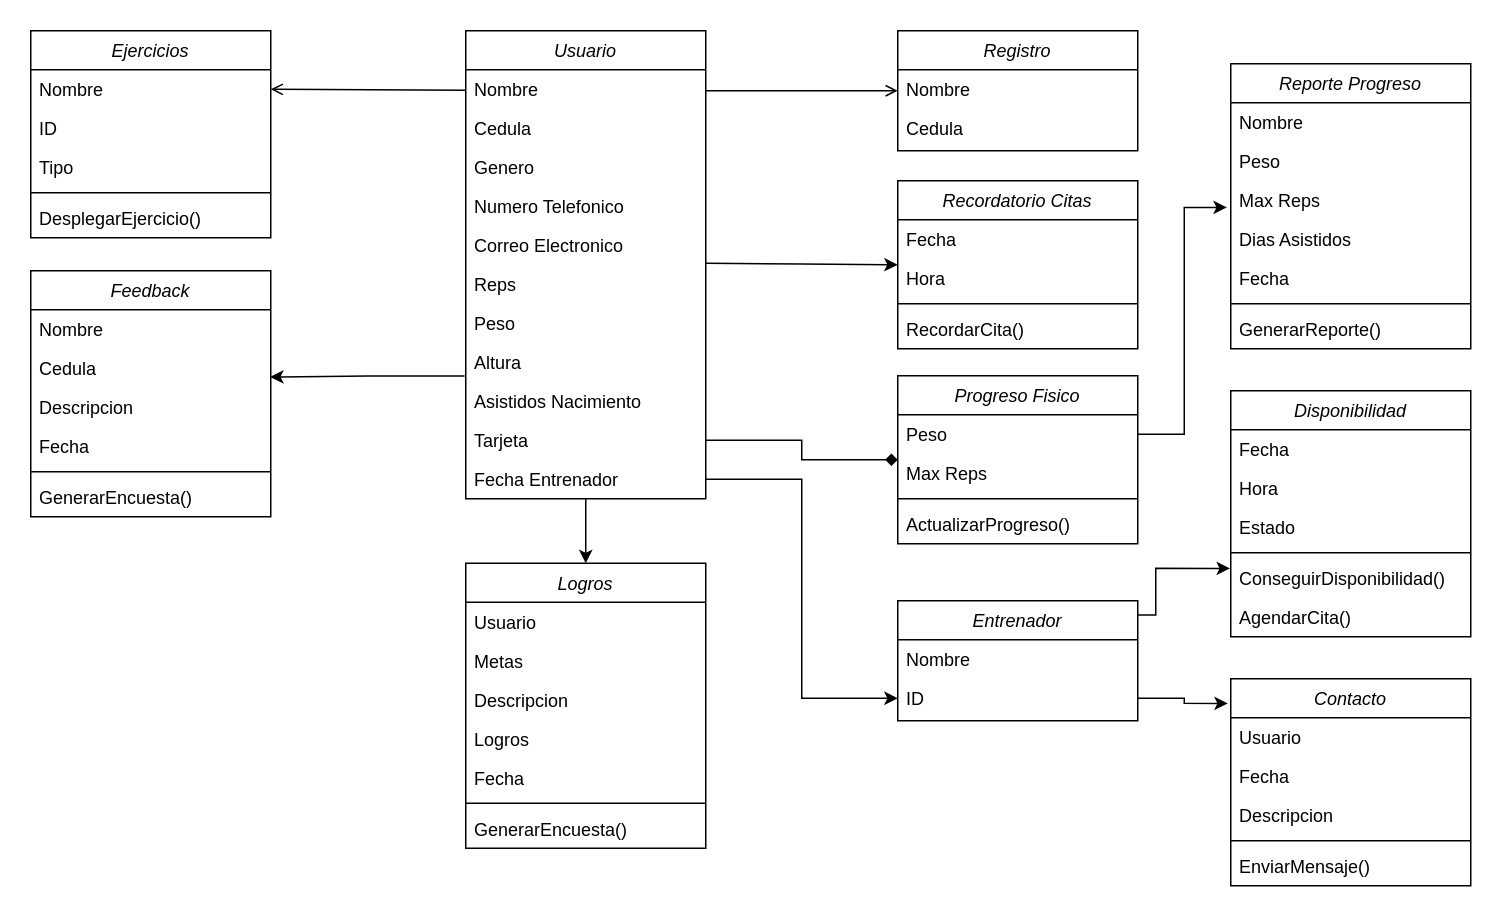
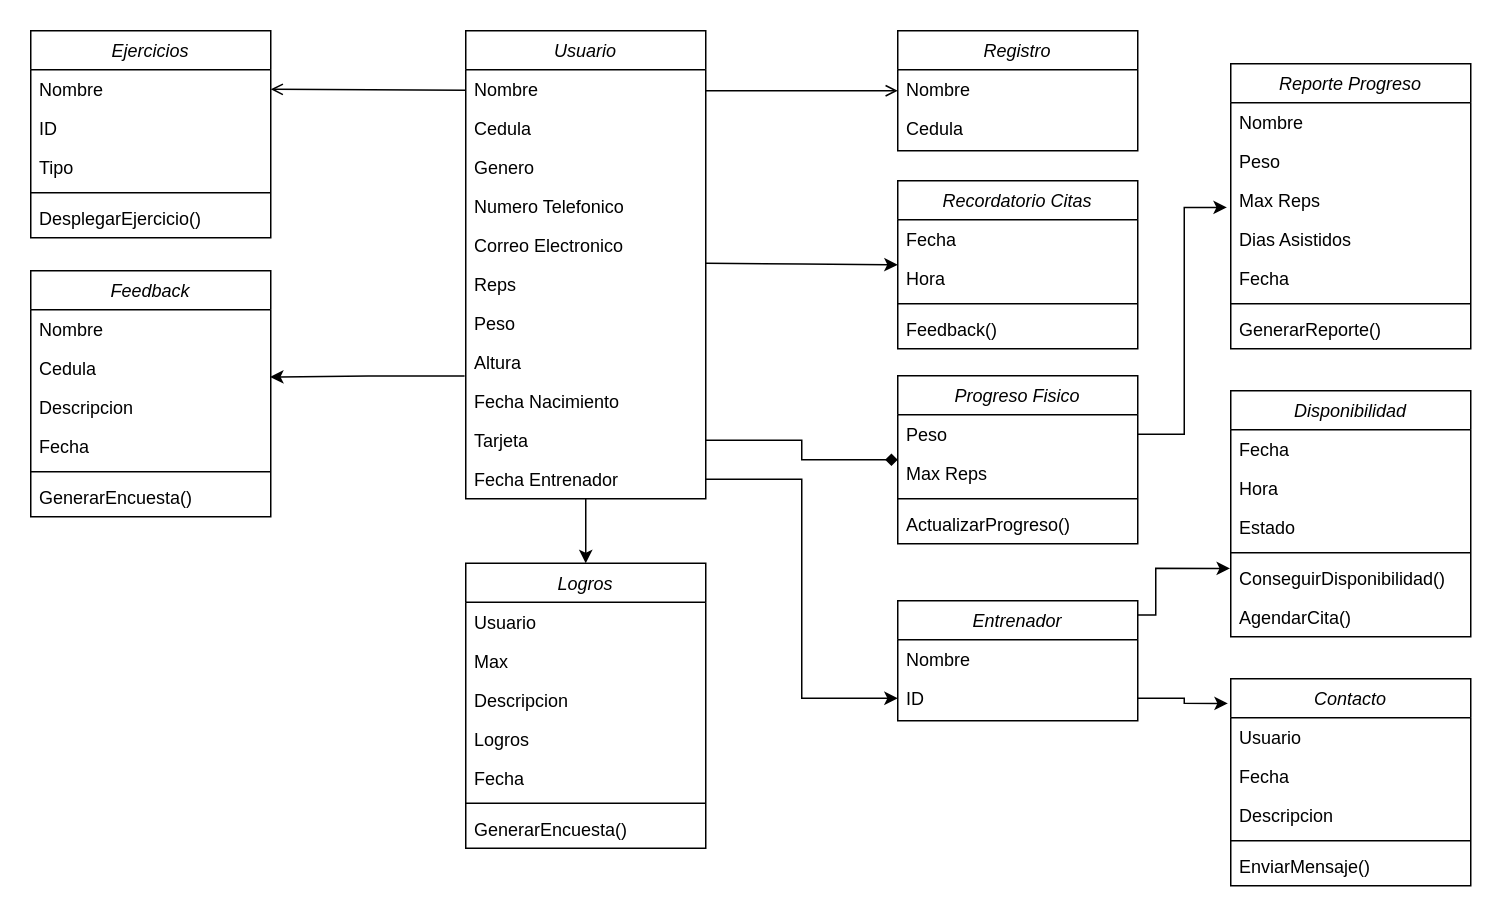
- <mxCell id="24" value="RecordarCita()" style="text;align=left;verticalAlign=top;spacingLeft=4;spacingRight=4;overflow=hidden;rotatable=0;points=[[0,0.5],[1,0.5]];portConstraint=eastwest;" vertex="1" parent="20"><mxGeometry y="86" width="160" height="26" as="geometry" /></mxCell>
+ <mxCell id="24" value="Feedback()" style="text;align=left;verticalAlign=top;spacingLeft=4;spacingRight=4;overflow=hidden;rotatable=0;points=[[0,0.5],[1,0.5]];portConstraint=eastwest;" vertex="1" parent="20"><mxGeometry y="86" width="160" height="26" as="geometry" /></mxCell>
- <mxCell id="12" value="Asistidos Nacimiento" style="text;align=left;verticalAlign=top;spacingLeft=4;spacingRight=4;overflow=hidden;rotatable=0;points=[[0,0.5],[1,0.5]];portConstraint=eastwest;rounded=0;shadow=0;html=0;" parent="3" vertex="1"><mxGeometry y="234" width="160" height="26" as="geometry" /></mxCell>
+ <mxCell id="12" value="Fecha Nacimiento" style="text;align=left;verticalAlign=top;spacingLeft=4;spacingRight=4;overflow=hidden;rotatable=0;points=[[0,0.5],[1,0.5]];portConstraint=eastwest;rounded=0;shadow=0;html=0;" parent="3" vertex="1"><mxGeometry y="234" width="160" height="26" as="geometry" /></mxCell>
- <mxCell id="58" value="Metas" style="text;align=left;verticalAlign=top;spacingLeft=4;spacingRight=4;overflow=hidden;rotatable=0;points=[[0,0.5],[1,0.5]];portConstraint=eastwest;" vertex="1" parent="56"><mxGeometry y="52" width="160" height="26" as="geometry" /></mxCell>
+ <mxCell id="58" value="Max" style="text;align=left;verticalAlign=top;spacingLeft=4;spacingRight=4;overflow=hidden;rotatable=0;points=[[0,0.5],[1,0.5]];portConstraint=eastwest;" vertex="1" parent="56"><mxGeometry y="52" width="160" height="26" as="geometry" /></mxCell>
